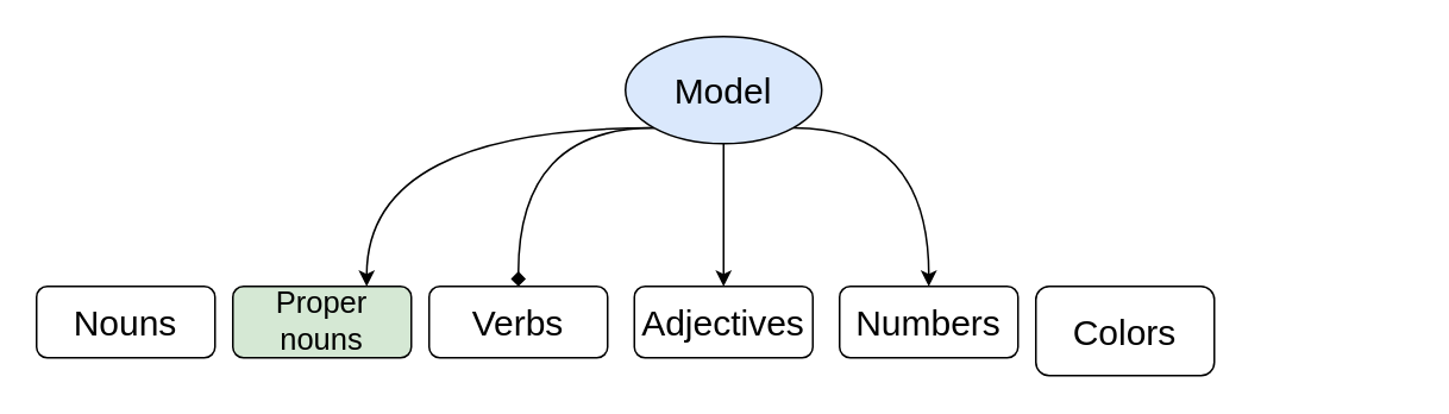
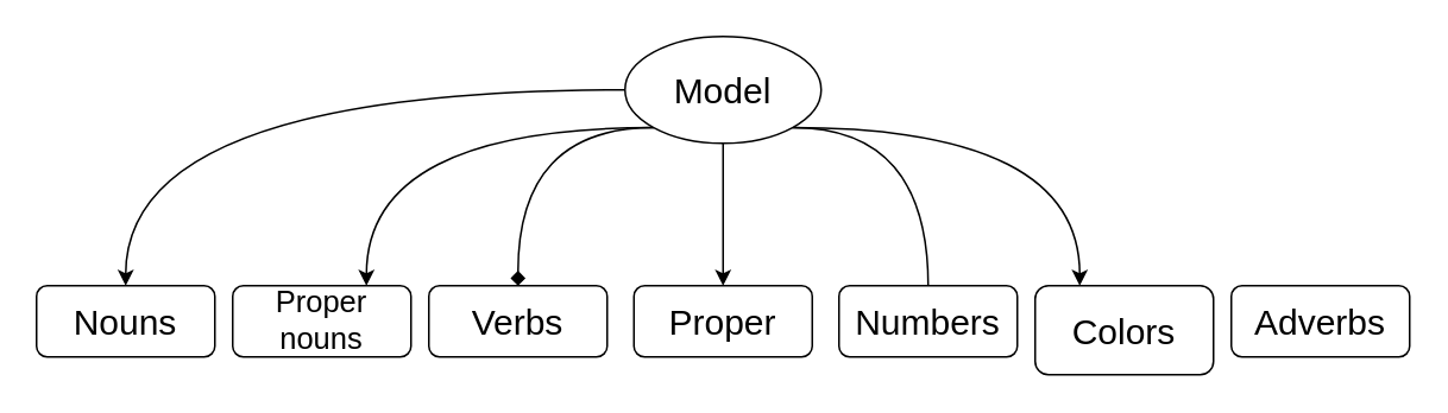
- <mxCell id="8" value="&lt;font style=&quot;font-size: 20px;&quot;&gt;Model&lt;/font&gt;" style="ellipse;whiteSpace=wrap;html=1;fillColor=#dae8fc;" vertex="1" parent="1"><mxGeometry x="350" y="20" width="110" height="60" as="geometry" /></mxCell>
+ <mxCell id="8" value="&lt;font style=&quot;font-size: 20px;&quot;&gt;Model&lt;/font&gt;" style="ellipse;whiteSpace=wrap;html=1;" vertex="1" parent="1"><mxGeometry x="350" y="20" width="110" height="60" as="geometry" /></mxCell>
+ <mxCell id="5" style="edgeStyle=orthogonalEdgeStyle;orthogonalLoop=1;jettySize=auto;html=1;exitX=0;exitY=0.5;exitDx=0;exitDy=0;entryX=0.5;entryY=0;entryDx=0;entryDy=0;curved=1;" edge="1" parent="1" source="8" target="9"><mxGeometry relative="1" as="geometry" /></mxCell>
+ <mxCell id="7" style="edgeStyle=orthogonalEdgeStyle;orthogonalLoop=1;jettySize=auto;html=1;exitX=1;exitY=1;exitDx=0;exitDy=0;entryX=0.25;entryY=0;entryDx=0;entryDy=0;curved=1;" edge="1" parent="1" source="8" target="14"><mxGeometry relative="1" as="geometry" /></mxCell>
- <mxCell id="6" style="edgeStyle=orthogonalEdgeStyle;orthogonalLoop=1;jettySize=auto;html=1;exitX=1;exitY=1;exitDx=0;exitDy=0;entryX=0.5;entryY=0;entryDx=0;entryDy=0;curved=1;" edge="1" parent="1" source="8" target="15"><mxGeometry relative="1" as="geometry" /></mxCell>
+ <mxCell id="6" style="edgeStyle=orthogonalEdgeStyle;orthogonalLoop=1;jettySize=auto;html=1;exitX=1;exitY=1;exitDx=0;exitDy=0;entryX=0.5;entryY=0;entryDx=0;entryDy=0;curved=1;endArrow=none;" edge="1" parent="1" source="8" target="15"><mxGeometry relative="1" as="geometry" /></mxCell>
- <mxCell id="10" value="&lt;font style=&quot;font-size: 17px;&quot;&gt;Proper nouns&lt;/font&gt;" style="rounded=1;whiteSpace=wrap;html=1;fillColor=#d5e8d4;" vertex="1" parent="1"><mxGeometry x="130" y="160" width="100" height="40" as="geometry" /></mxCell>
+ <mxCell id="10" value="&lt;font style=&quot;font-size: 17px;&quot;&gt;Proper nouns&lt;/font&gt;" style="rounded=1;whiteSpace=wrap;html=1;" vertex="1" parent="1"><mxGeometry x="130" y="160" width="100" height="40" as="geometry" /></mxCell>
- <mxCell id="13" value="&lt;font style=&quot;font-size: 20px;&quot;&gt;Adjectives&lt;/font&gt;" style="rounded=1;whiteSpace=wrap;html=1;" vertex="1" parent="1"><mxGeometry x="355" y="160" width="100" height="40" as="geometry" /></mxCell>
+ <mxCell id="13" value="&lt;font style=&quot;font-size: 20px;&quot;&gt;Proper&lt;/font&gt;" style="rounded=1;whiteSpace=wrap;html=1;" vertex="1" parent="1"><mxGeometry x="355" y="160" width="100" height="40" as="geometry" /></mxCell>
+ <mxCell id="12" value="&lt;font style=&quot;font-size: 20px;&quot;&gt;Adverbs&lt;/font&gt;" style="rounded=1;whiteSpace=wrap;html=1;" vertex="1" parent="1"><mxGeometry x="690" y="160" width="100" height="40" as="geometry" /></mxCell>
